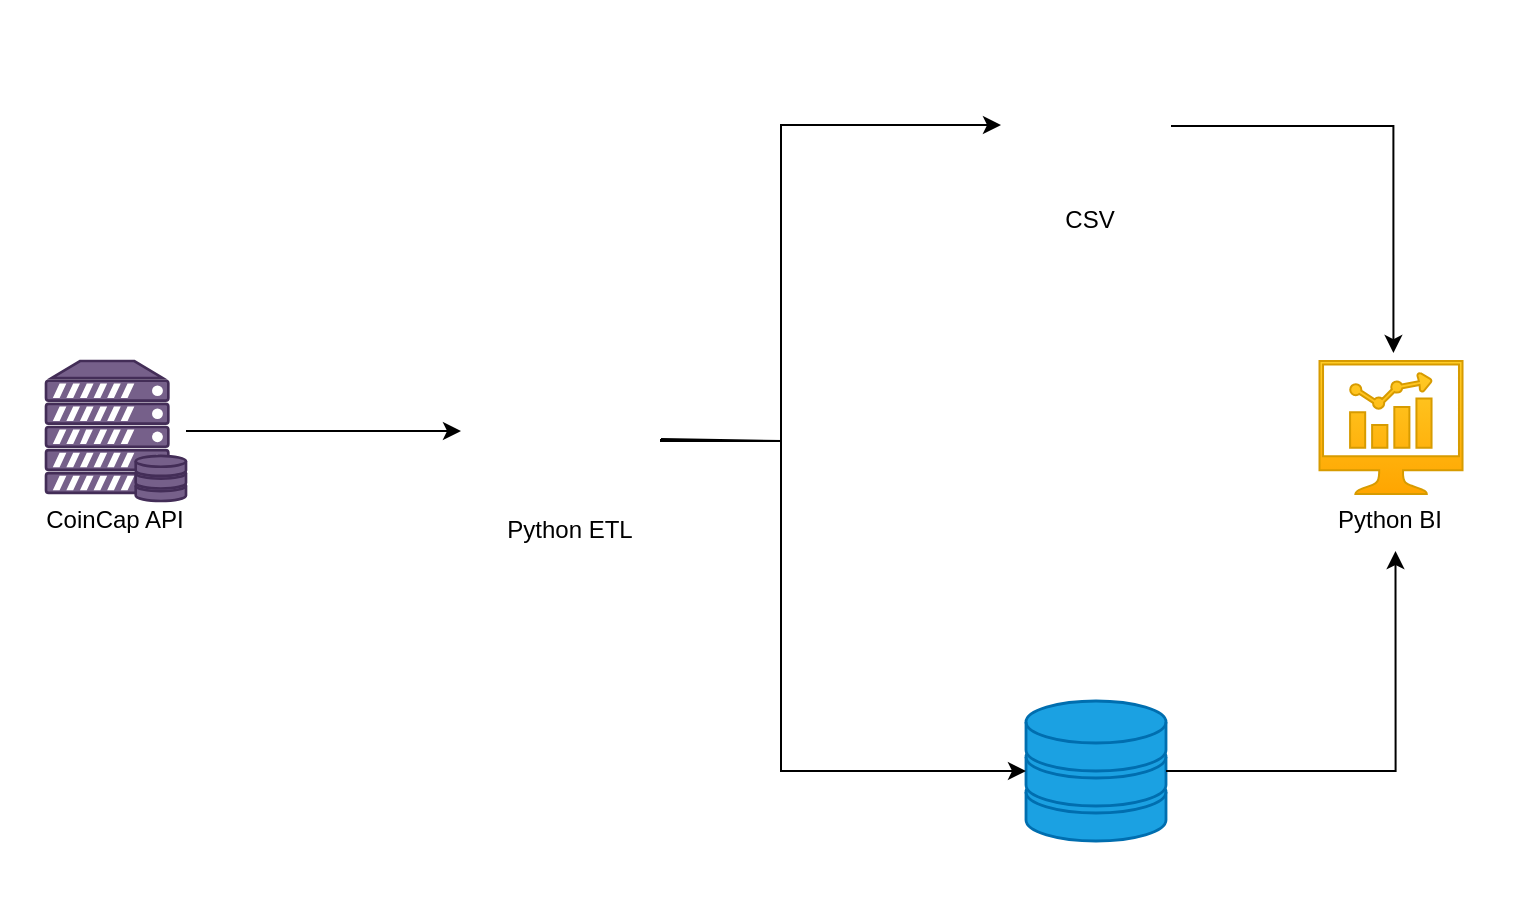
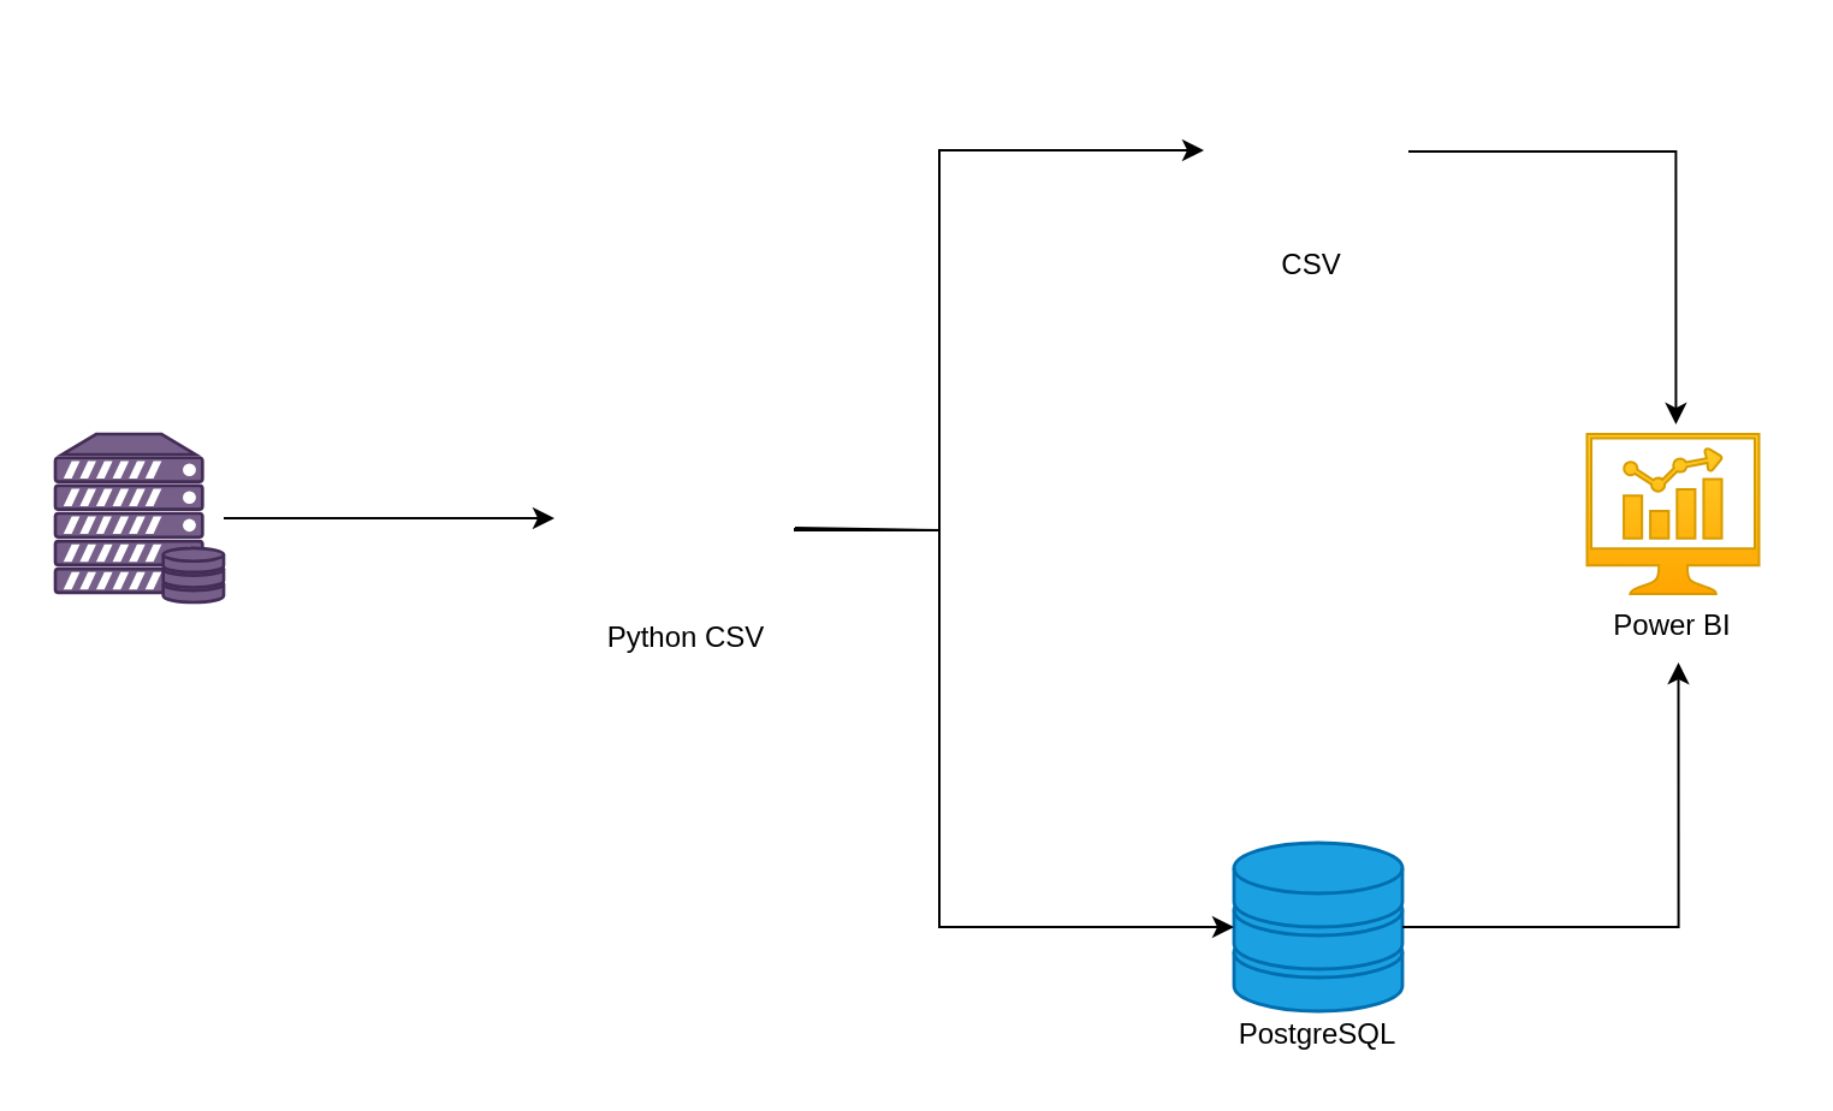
- <mxCell id="7" value="CoinCap API" style="whiteSpace=wrap;html=1;fillColor=none;strokeColor=none;" vertex="1" parent="5"><mxGeometry y="70" width="75" height="20" as="geometry" /></mxCell>
- <mxCell id="13" value="Python BI" style="whiteSpace=wrap;html=1;fillColor=none;strokeColor=none;" vertex="1" parent="11"><mxGeometry y="70" width="90" height="20" as="geometry" /></mxCell>
+ <mxCell id="13" value="Power BI" style="whiteSpace=wrap;html=1;fillColor=none;strokeColor=none;" vertex="1" parent="11"><mxGeometry y="70" width="90" height="20" as="geometry" /></mxCell>
- <mxCell id="18" value="Python ETL" style="whiteSpace=wrap;html=1;fillColor=none;strokeColor=none;" vertex="1" parent="16"><mxGeometry y="80" width="90" height="20" as="geometry" /></mxCell>
+ <mxCell id="18" value="Python CSV" style="whiteSpace=wrap;html=1;fillColor=none;strokeColor=none;" vertex="1" parent="16"><mxGeometry y="80" width="90" height="20" as="geometry" /></mxCell>
+ <mxCell id="4" value="PostgreSQL" style="whiteSpace=wrap;html=1;fillColor=none;strokeColor=none;" vertex="1" parent="2"><mxGeometry y="70" width="75" height="20" as="geometry" /></mxCell>
